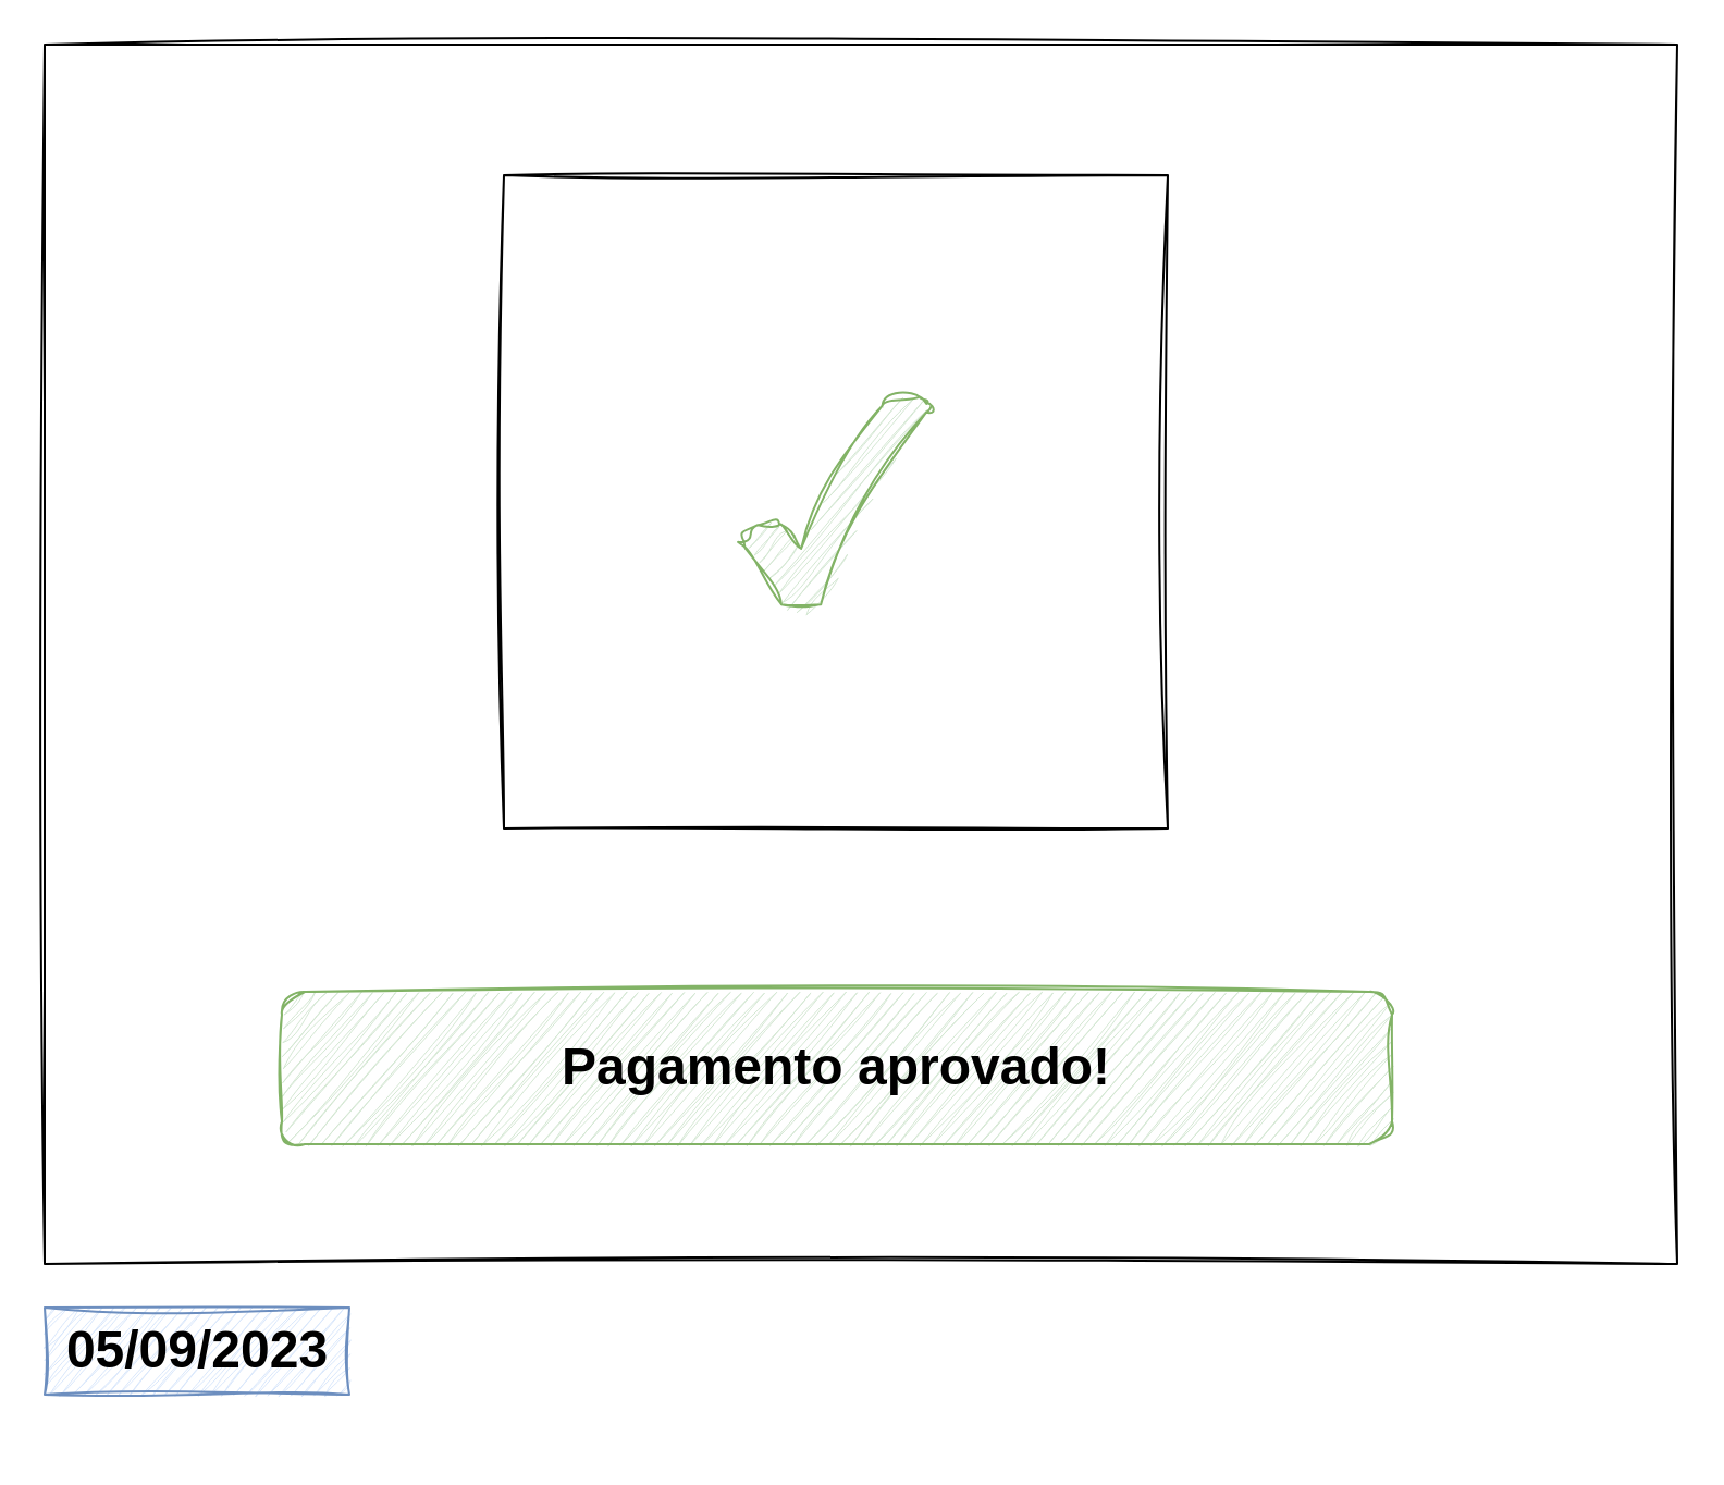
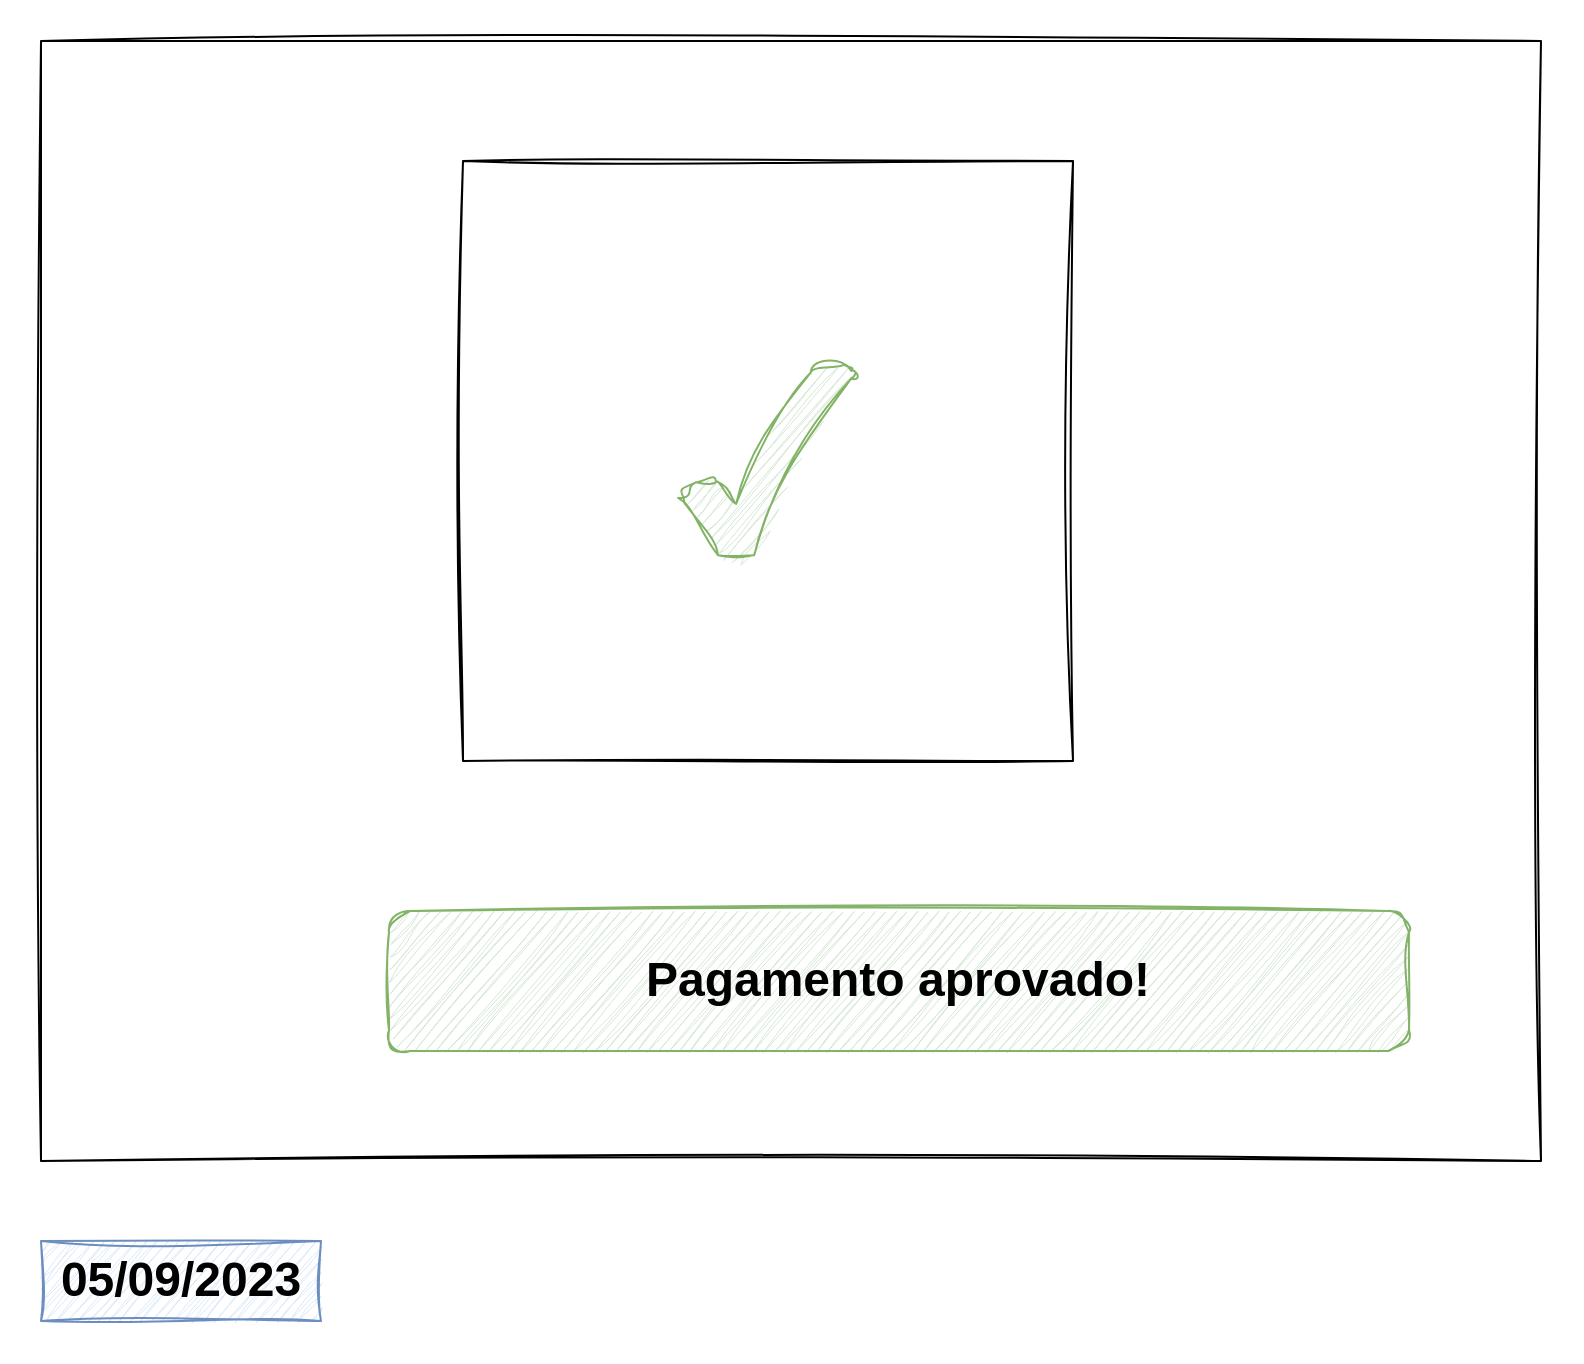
- <mxCell id="7" value="&lt;font style=&quot;font-size: 24px;&quot;&gt;&lt;b&gt;Pagamento aprovado!&lt;/b&gt;&lt;/font&gt;" style="text;html=1;strokeColor=#82b366;fillColor=#d5e8d4;align=center;verticalAlign=middle;whiteSpace=wrap;rounded=1;sketch=1;curveFitting=1;jiggle=2;" parent="1" vertex="1"><mxGeometry x="129" y="455" width="510" height="70" as="geometry" /></mxCell>
+ <mxCell id="7" value="&lt;font style=&quot;font-size: 24px;&quot;&gt;&lt;b&gt;Pagamento aprovado!&lt;/b&gt;&lt;/font&gt;" style="text;html=1;strokeColor=#82b366;fillColor=#d5e8d4;align=center;verticalAlign=middle;whiteSpace=wrap;rounded=1;sketch=1;curveFitting=1;jiggle=2;" parent="1" vertex="1"><mxGeometry x="194" y="455" width="510" height="70" as="geometry" /></mxCell>
- <mxCell id="3" value="&lt;font size=&quot;1&quot; style=&quot;&quot;&gt;&lt;b style=&quot;font-size: 24px;&quot;&gt;05/09/2023&lt;/b&gt;&lt;/font&gt;" style="text;html=1;align=center;verticalAlign=middle;resizable=0;points=[];autosize=1;strokeColor=#6c8ebf;fillColor=#dae8fc;fontSize=12;fontFamily=Helvetica;sketch=1;curveFitting=1;jiggle=2;" parent="1" vertex="1"><mxGeometry x="20" y="600" width="140" height="40" as="geometry" /></mxCell>
+ <mxCell id="3" value="&lt;font size=&quot;1&quot; style=&quot;&quot;&gt;&lt;b style=&quot;font-size: 24px;&quot;&gt;05/09/2023&lt;/b&gt;&lt;/font&gt;" style="text;html=1;align=center;verticalAlign=middle;resizable=0;points=[];autosize=1;strokeColor=#6c8ebf;fillColor=#dae8fc;fontSize=12;fontFamily=Helvetica;sketch=1;curveFitting=1;jiggle=2;" parent="1" vertex="1"><mxGeometry x="20" y="620" width="140" height="40" as="geometry" /></mxCell>
